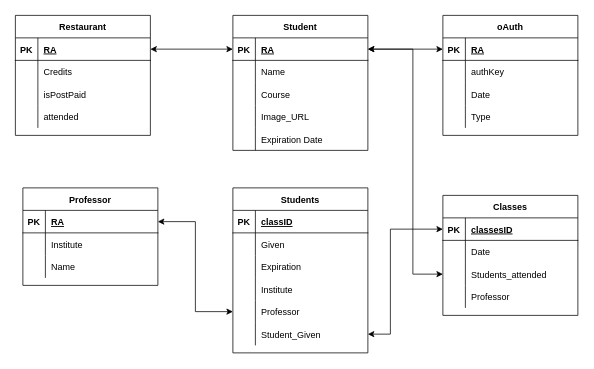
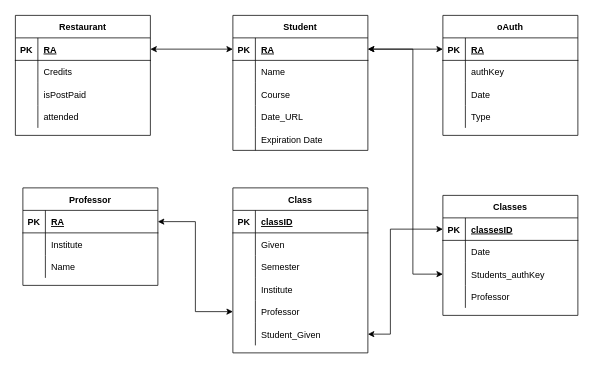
- <mxCell id="14" value="Image_URL" style="shape=partialRectangle;connectable=0;fillColor=none;top=0;left=0;bottom=0;right=0;align=left;spacingLeft=6;overflow=hidden;" vertex="1" parent="12"><mxGeometry x="30" width="150" height="30" as="geometry"><mxRectangle width="150" height="30" as="alternateBounds" /></mxGeometry></mxCell>
+ <mxCell id="14" value="Date_URL" style="shape=partialRectangle;connectable=0;fillColor=none;top=0;left=0;bottom=0;right=0;align=left;spacingLeft=6;overflow=hidden;" vertex="1" parent="12"><mxGeometry x="30" width="150" height="30" as="geometry"><mxRectangle width="150" height="30" as="alternateBounds" /></mxGeometry></mxCell>
- <mxCell id="41" value="Students" style="shape=table;startSize=30;container=1;collapsible=1;childLayout=tableLayout;fixedRows=1;rowLines=0;fontStyle=1;align=center;resizeLast=1;sketch=0;" vertex="1" parent="1"><mxGeometry x="310" y="250" width="180" height="220" as="geometry" /></mxCell>
+ <mxCell id="41" value="Class" style="shape=table;startSize=30;container=1;collapsible=1;childLayout=tableLayout;fixedRows=1;rowLines=0;fontStyle=1;align=center;resizeLast=1;sketch=0;" vertex="1" parent="1"><mxGeometry x="310" y="250" width="180" height="220" as="geometry" /></mxCell>
- <mxCell id="50" value="Expiration" style="shape=partialRectangle;connectable=0;fillColor=none;top=0;left=0;bottom=0;right=0;align=left;spacingLeft=6;overflow=hidden;sketch=0;" vertex="1" parent="48"><mxGeometry x="30" width="150" height="30" as="geometry"><mxRectangle width="150" height="30" as="alternateBounds" /></mxGeometry></mxCell>
+ <mxCell id="50" value="Semester" style="shape=partialRectangle;connectable=0;fillColor=none;top=0;left=0;bottom=0;right=0;align=left;spacingLeft=6;overflow=hidden;sketch=0;" vertex="1" parent="48"><mxGeometry x="30" width="150" height="30" as="geometry"><mxRectangle width="150" height="30" as="alternateBounds" /></mxGeometry></mxCell>
- <mxCell id="69" value="Students_attended" style="shape=partialRectangle;connectable=0;fillColor=none;top=0;left=0;bottom=0;right=0;align=left;spacingLeft=6;overflow=hidden;sketch=0;" vertex="1" parent="67"><mxGeometry x="30" width="150" height="30" as="geometry"><mxRectangle width="150" height="30" as="alternateBounds" /></mxGeometry></mxCell>
+ <mxCell id="69" value="Students_authKey" style="shape=partialRectangle;connectable=0;fillColor=none;top=0;left=0;bottom=0;right=0;align=left;spacingLeft=6;overflow=hidden;sketch=0;" vertex="1" parent="67"><mxGeometry x="30" width="150" height="30" as="geometry"><mxRectangle width="150" height="30" as="alternateBounds" /></mxGeometry></mxCell>
